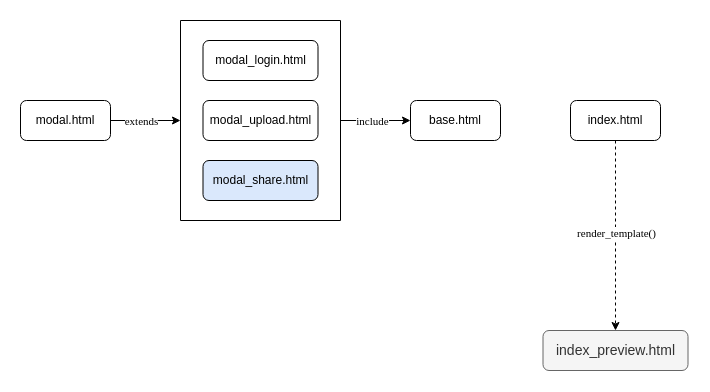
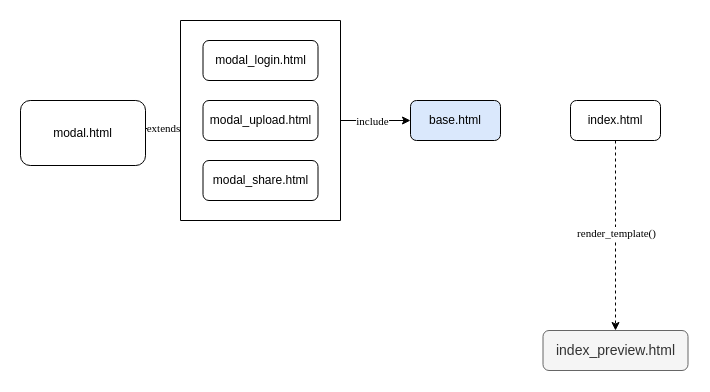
- <mxCell id="2" value="modal.html" style="rounded=1;whiteSpace=wrap;html=1;" vertex="1" parent="1"><mxGeometry x="20" y="100" width="90" height="40" as="geometry" /></mxCell>
+ <mxCell id="2" value="modal.html" style="rounded=1;whiteSpace=wrap;html=1;" vertex="1" parent="1"><mxGeometry x="20" y="100" width="125" height="65" as="geometry" /></mxCell>
- <mxCell id="9" value="base.html" style="rounded=1;whiteSpace=wrap;html=1;" vertex="1" parent="1"><mxGeometry x="410" y="100" width="90" height="40" as="geometry" /></mxCell>
+ <mxCell id="9" value="base.html" style="rounded=1;whiteSpace=wrap;html=1;fillColor=#dae8fc;" vertex="1" parent="1"><mxGeometry x="410" y="100" width="90" height="40" as="geometry" /></mxCell>
- <mxCell id="6" value="modal_share.html" style="rounded=1;whiteSpace=wrap;html=1;fillColor=#dae8fc;" vertex="1" parent="3"><mxGeometry x="22.5" y="140" width="115" height="40" as="geometry" /></mxCell>
+ <mxCell id="6" value="modal_share.html" style="rounded=1;whiteSpace=wrap;html=1;" vertex="1" parent="3"><mxGeometry x="22.5" y="140" width="115" height="40" as="geometry" /></mxCell>
